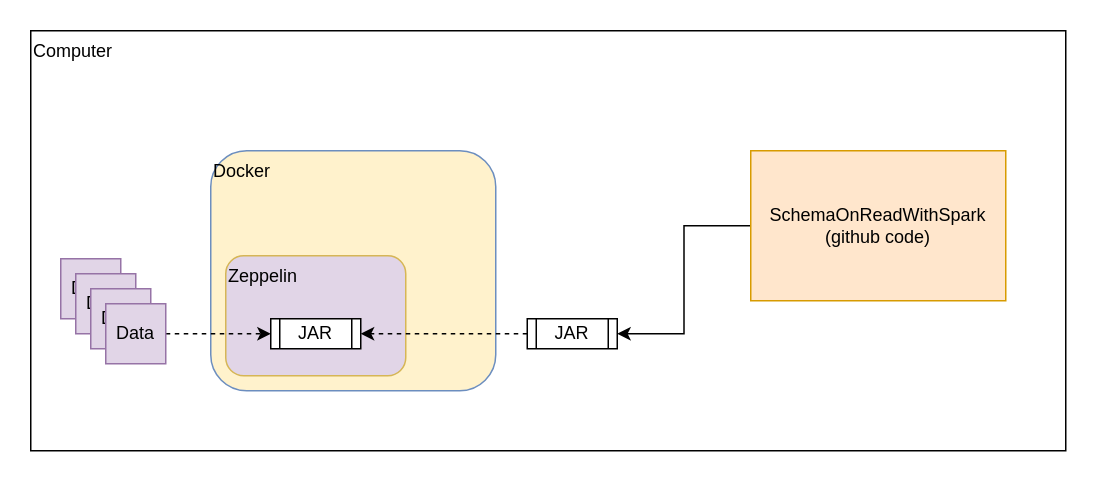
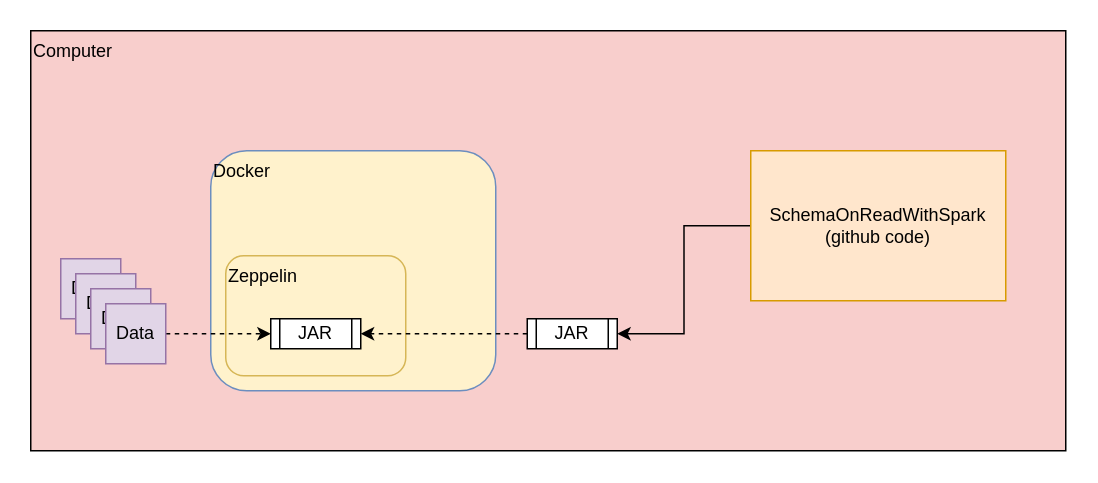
- <mxCell id="2" value="Computer" style="rounded=0;whiteSpace=wrap;html=1;align=left;verticalAlign=top;" vertex="1" parent="1"><mxGeometry x="20" y="20" width="690" height="280" as="geometry" /></mxCell>
+ <mxCell id="2" value="Computer" style="rounded=0;whiteSpace=wrap;html=1;align=left;verticalAlign=top;fillColor=#f8cecc;" vertex="1" parent="1"><mxGeometry x="20" y="20" width="690" height="280" as="geometry" /></mxCell>
- <mxCell id="4" value="Zeppelin" style="rounded=1;whiteSpace=wrap;html=1;align=left;verticalAlign=top;fillColor=#e1d5e7;strokeColor=#d6b656;" vertex="1" parent="1"><mxGeometry x="150" y="170" width="120" height="80" as="geometry" /></mxCell>
+ <mxCell id="4" value="Zeppelin" style="rounded=1;whiteSpace=wrap;html=1;align=left;verticalAlign=top;fillColor=#fff2cc;strokeColor=#d6b656;" vertex="1" parent="1"><mxGeometry x="150" y="170" width="120" height="80" as="geometry" /></mxCell>
